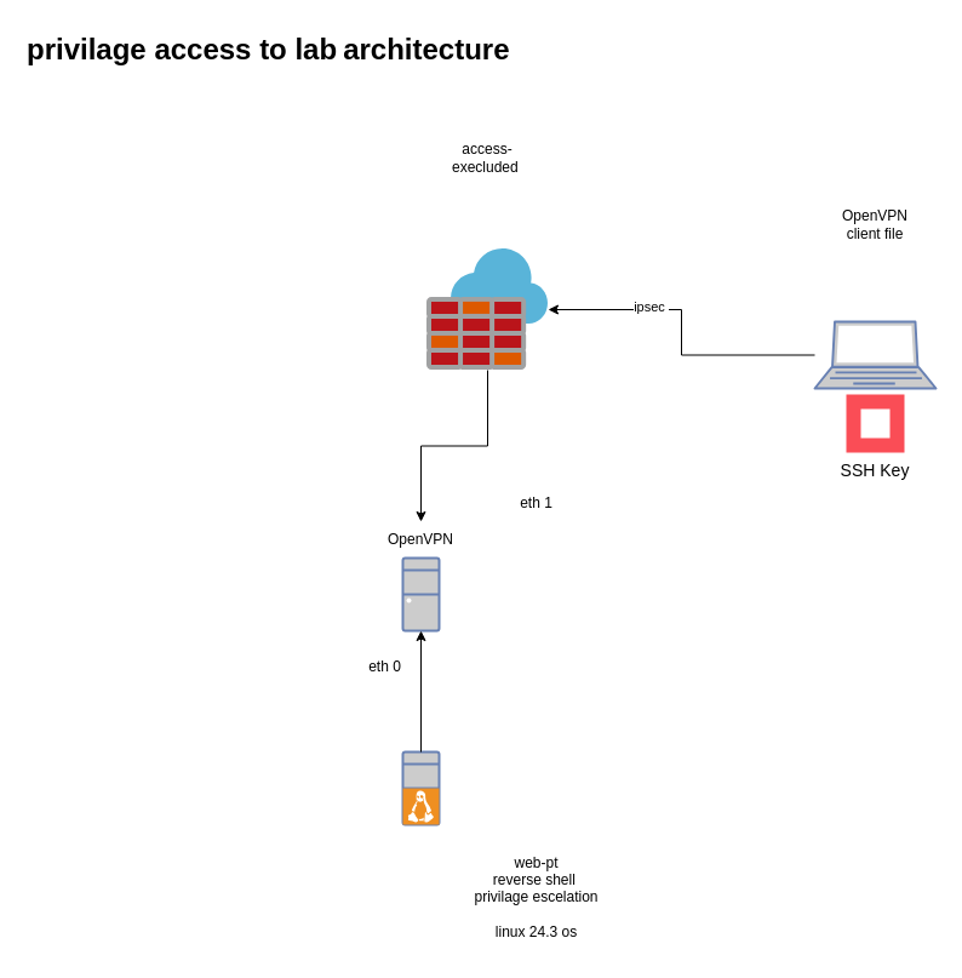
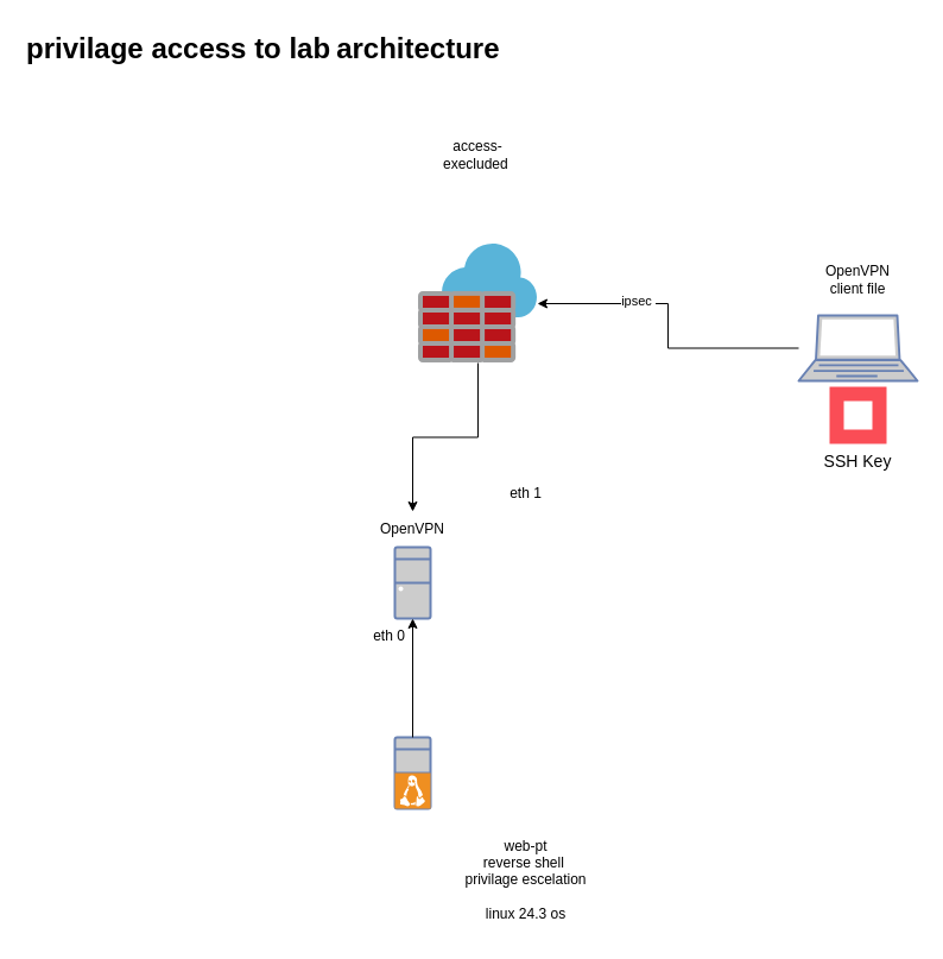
- <mxCell id="14" value="OpenVPN client file" style="text;html=1;align=center;verticalAlign=middle;whiteSpace=wrap;rounded=0;" vertex="1" parent="1"><mxGeometry x="692" y="170" width="60" height="30" as="geometry" /></mxCell>
+ <mxCell id="14" value="OpenVPN client file" style="text;html=1;align=center;verticalAlign=middle;whiteSpace=wrap;rounded=0;" vertex="1" parent="1"><mxGeometry x="692" y="220" width="60" height="30" as="geometry" /></mxCell>
- <mxCell id="19" value="eth 0" style="text;html=1;align=center;verticalAlign=middle;resizable=0;points=[];autosize=1;strokeColor=none;fillColor=none;" vertex="1" parent="1"><mxGeometry x="292" y="535" width="50" height="30" as="geometry" /></mxCell>
+ <mxCell id="19" value="eth 0" style="text;html=1;align=center;verticalAlign=middle;resizable=0;points=[];autosize=1;strokeColor=none;fillColor=none;" vertex="1" parent="1"><mxGeometry x="302" y="520" width="50" height="30" as="geometry" /></mxCell>
